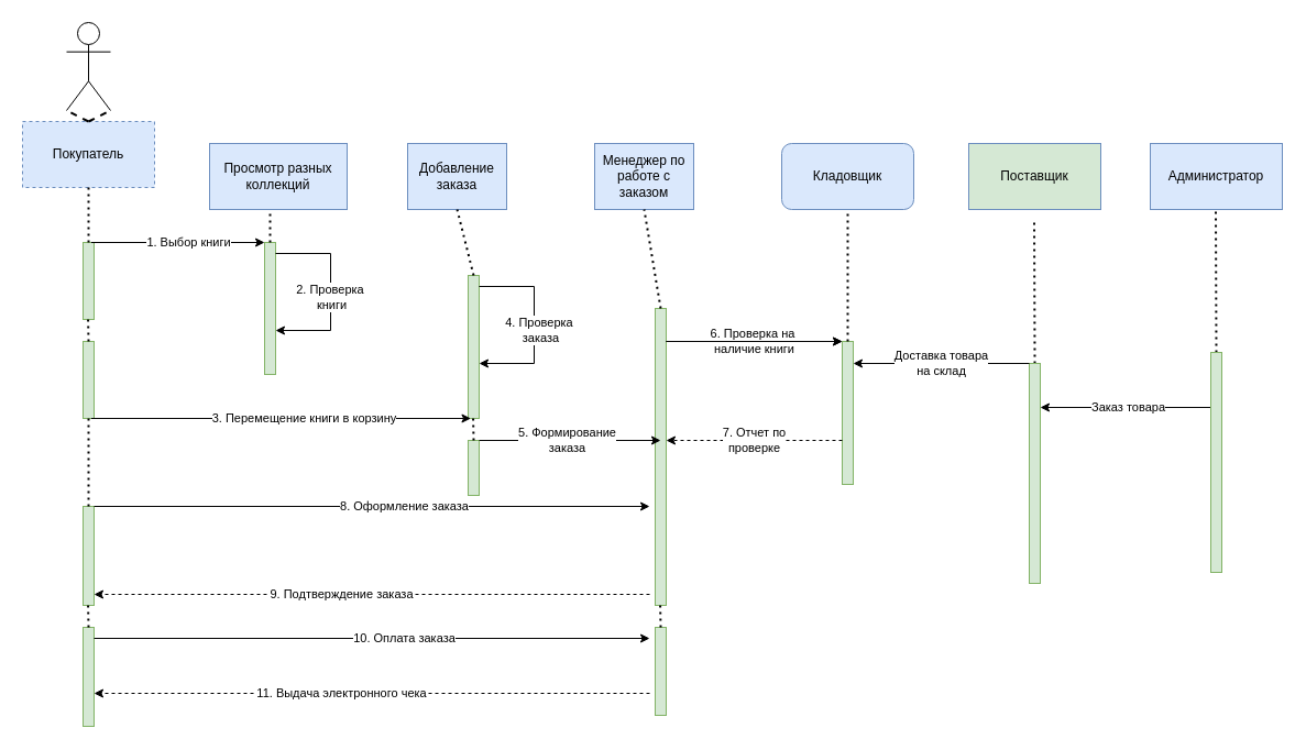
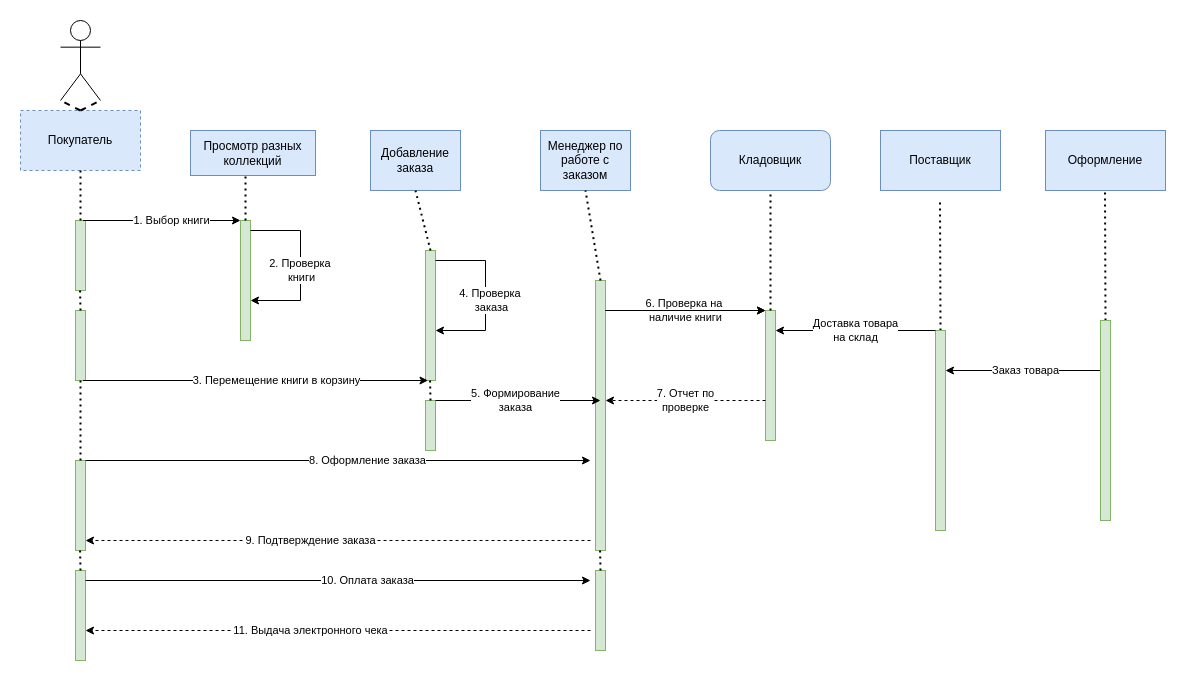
- <mxCell id="5" value="Просмотр разных коллекций" style="rounded=0;whiteSpace=wrap;html=1;fillColor=#dae8fc;strokeColor=#6c8ebf;" parent="1" vertex="1"><mxGeometry x="190" y="130" width="125" height="60" as="geometry" /></mxCell>
+ <mxCell id="5" value="Просмотр разных коллекций" style="rounded=0;whiteSpace=wrap;html=1;fillColor=#dae8fc;strokeColor=#6c8ebf;" parent="1" vertex="1"><mxGeometry x="190" y="130" width="125" height="45" as="geometry" /></mxCell>
- <mxCell id="20" value="Поставщик" style="rounded=0;whiteSpace=wrap;html=1;fillColor=#d5e8d4;strokeColor=#6c8ebf;" parent="1" vertex="1"><mxGeometry x="880" y="130" width="120" height="60" as="geometry" /></mxCell>
+ <mxCell id="20" value="Поставщик" style="rounded=0;whiteSpace=wrap;html=1;fillColor=#dae8fc;strokeColor=#6c8ebf;" parent="1" vertex="1"><mxGeometry x="880" y="130" width="120" height="60" as="geometry" /></mxCell>
- <mxCell id="49" value="Администратор" style="rounded=0;whiteSpace=wrap;html=1;fillColor=#dae8fc;strokeColor=#6c8ebf;" vertex="1" parent="1"><mxGeometry x="1045" y="130" width="120" height="60" as="geometry" /></mxCell>
+ <mxCell id="49" value="Оформление" style="rounded=0;whiteSpace=wrap;html=1;fillColor=#dae8fc;strokeColor=#6c8ebf;" vertex="1" parent="1"><mxGeometry x="1045" y="130" width="120" height="60" as="geometry" /></mxCell>
